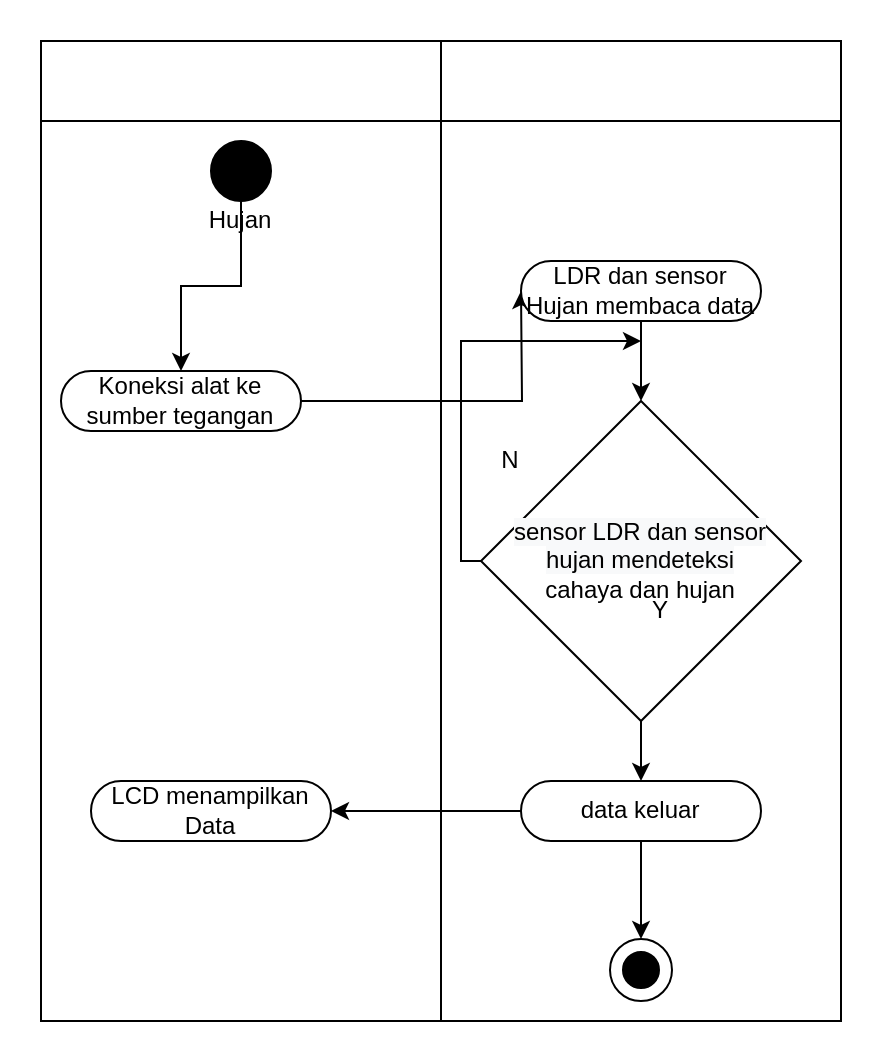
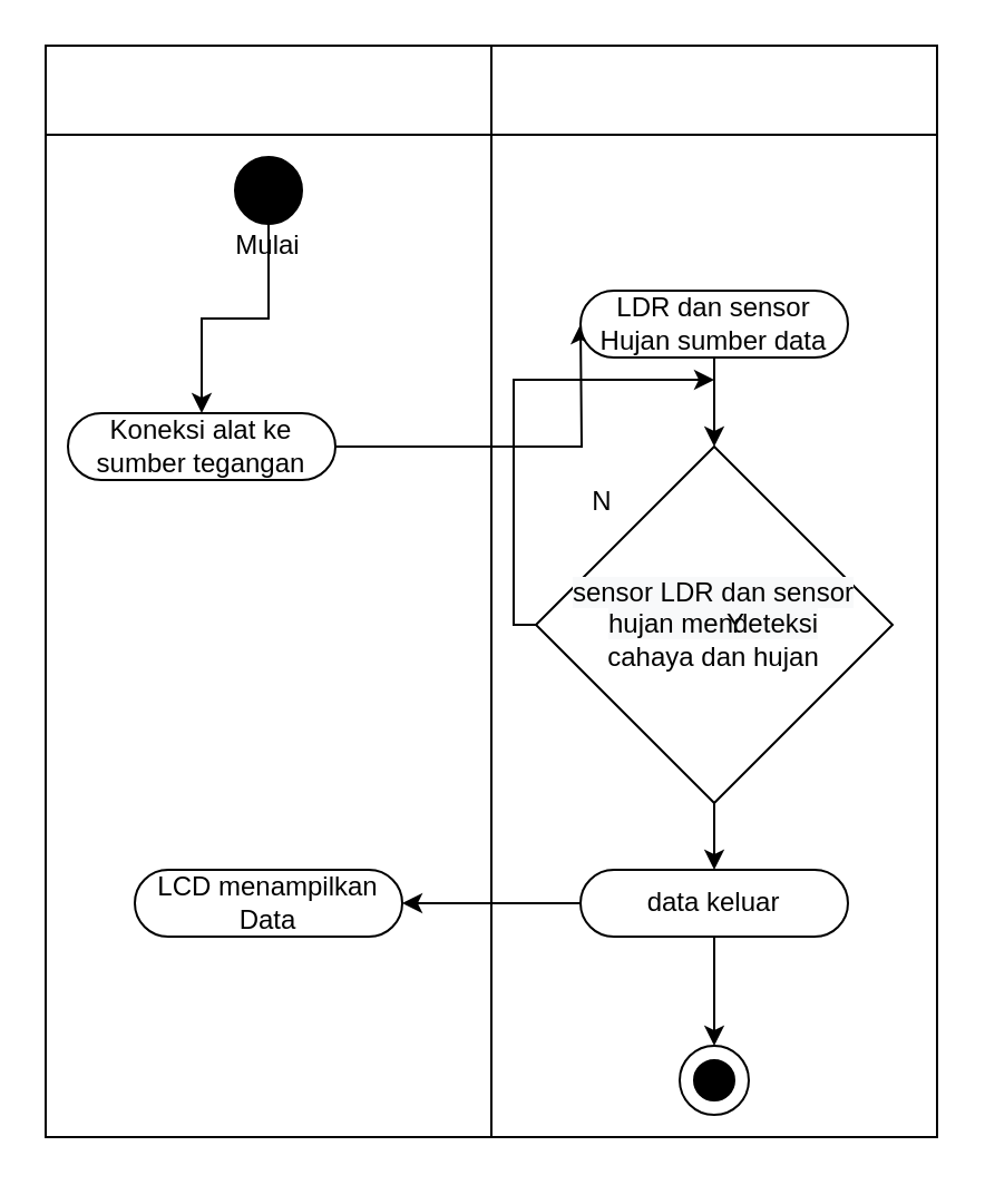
- <mxCell id="19" value="Hujan" style="text;html=1;strokeColor=none;fillColor=none;align=center;verticalAlign=middle;whiteSpace=wrap;rounded=0;glass=0;fontColor=#000000;" vertex="1" parent="1"><mxGeometry x="100" y="100" width="40" height="20" as="geometry" /></mxCell>
+ <mxCell id="19" value="Mulai" style="text;html=1;strokeColor=none;fillColor=none;align=center;verticalAlign=middle;whiteSpace=wrap;rounded=0;glass=0;fontColor=#000000;" vertex="1" parent="1"><mxGeometry x="100" y="100" width="40" height="20" as="geometry" /></mxCell>
- <mxCell id="13" value="LDR dan sensor Hujan membaca data" style="rounded=1;whiteSpace=wrap;html=1;arcSize=50;" vertex="1" parent="1"><mxGeometry x="260" y="130" width="120" height="30" as="geometry" /></mxCell>
+ <mxCell id="13" value="LDR dan sensor Hujan sumber data" style="rounded=1;whiteSpace=wrap;html=1;arcSize=50;" vertex="1" parent="1"><mxGeometry x="260" y="130" width="120" height="30" as="geometry" /></mxCell>
- <mxCell id="18" value="N" style="text;html=1;strokeColor=none;fillColor=none;align=center;verticalAlign=middle;whiteSpace=wrap;rounded=0;glass=0;fontColor=#000000;" vertex="1" parent="1"><mxGeometry x="245" y="220" width="20" height="20" as="geometry" /></mxCell>
+ <mxCell id="18" value="N" style="text;html=1;strokeColor=none;fillColor=none;align=center;verticalAlign=middle;whiteSpace=wrap;rounded=0;glass=0;fontColor=#000000;" vertex="1" parent="1"><mxGeometry x="260" y="215" width="20" height="20" as="geometry" /></mxCell>
- <mxCell id="17" value="Y" style="text;html=1;strokeColor=none;fillColor=none;align=center;verticalAlign=middle;whiteSpace=wrap;rounded=0;glass=0;fontColor=#000000;" vertex="1" parent="1"><mxGeometry x="320" y="295" width="20" height="20" as="geometry" /></mxCell>
+ <mxCell id="17" value="Y" style="text;html=1;strokeColor=none;fillColor=none;align=center;verticalAlign=middle;whiteSpace=wrap;rounded=0;glass=0;fontColor=#000000;" vertex="1" parent="1"><mxGeometry x="320" y="270" width="20" height="20" as="geometry" /></mxCell>
- <mxCell id="23" value="LCD menampilkan Data" style="rounded=1;whiteSpace=wrap;html=1;arcSize=50;" vertex="1" parent="1"><mxGeometry x="45" y="390" width="120" height="30" as="geometry" /></mxCell>
+ <mxCell id="23" value="LCD menampilkan Data" style="rounded=1;whiteSpace=wrap;html=1;arcSize=50;" vertex="1" parent="1"><mxGeometry x="60" y="390" width="120" height="30" as="geometry" /></mxCell>
